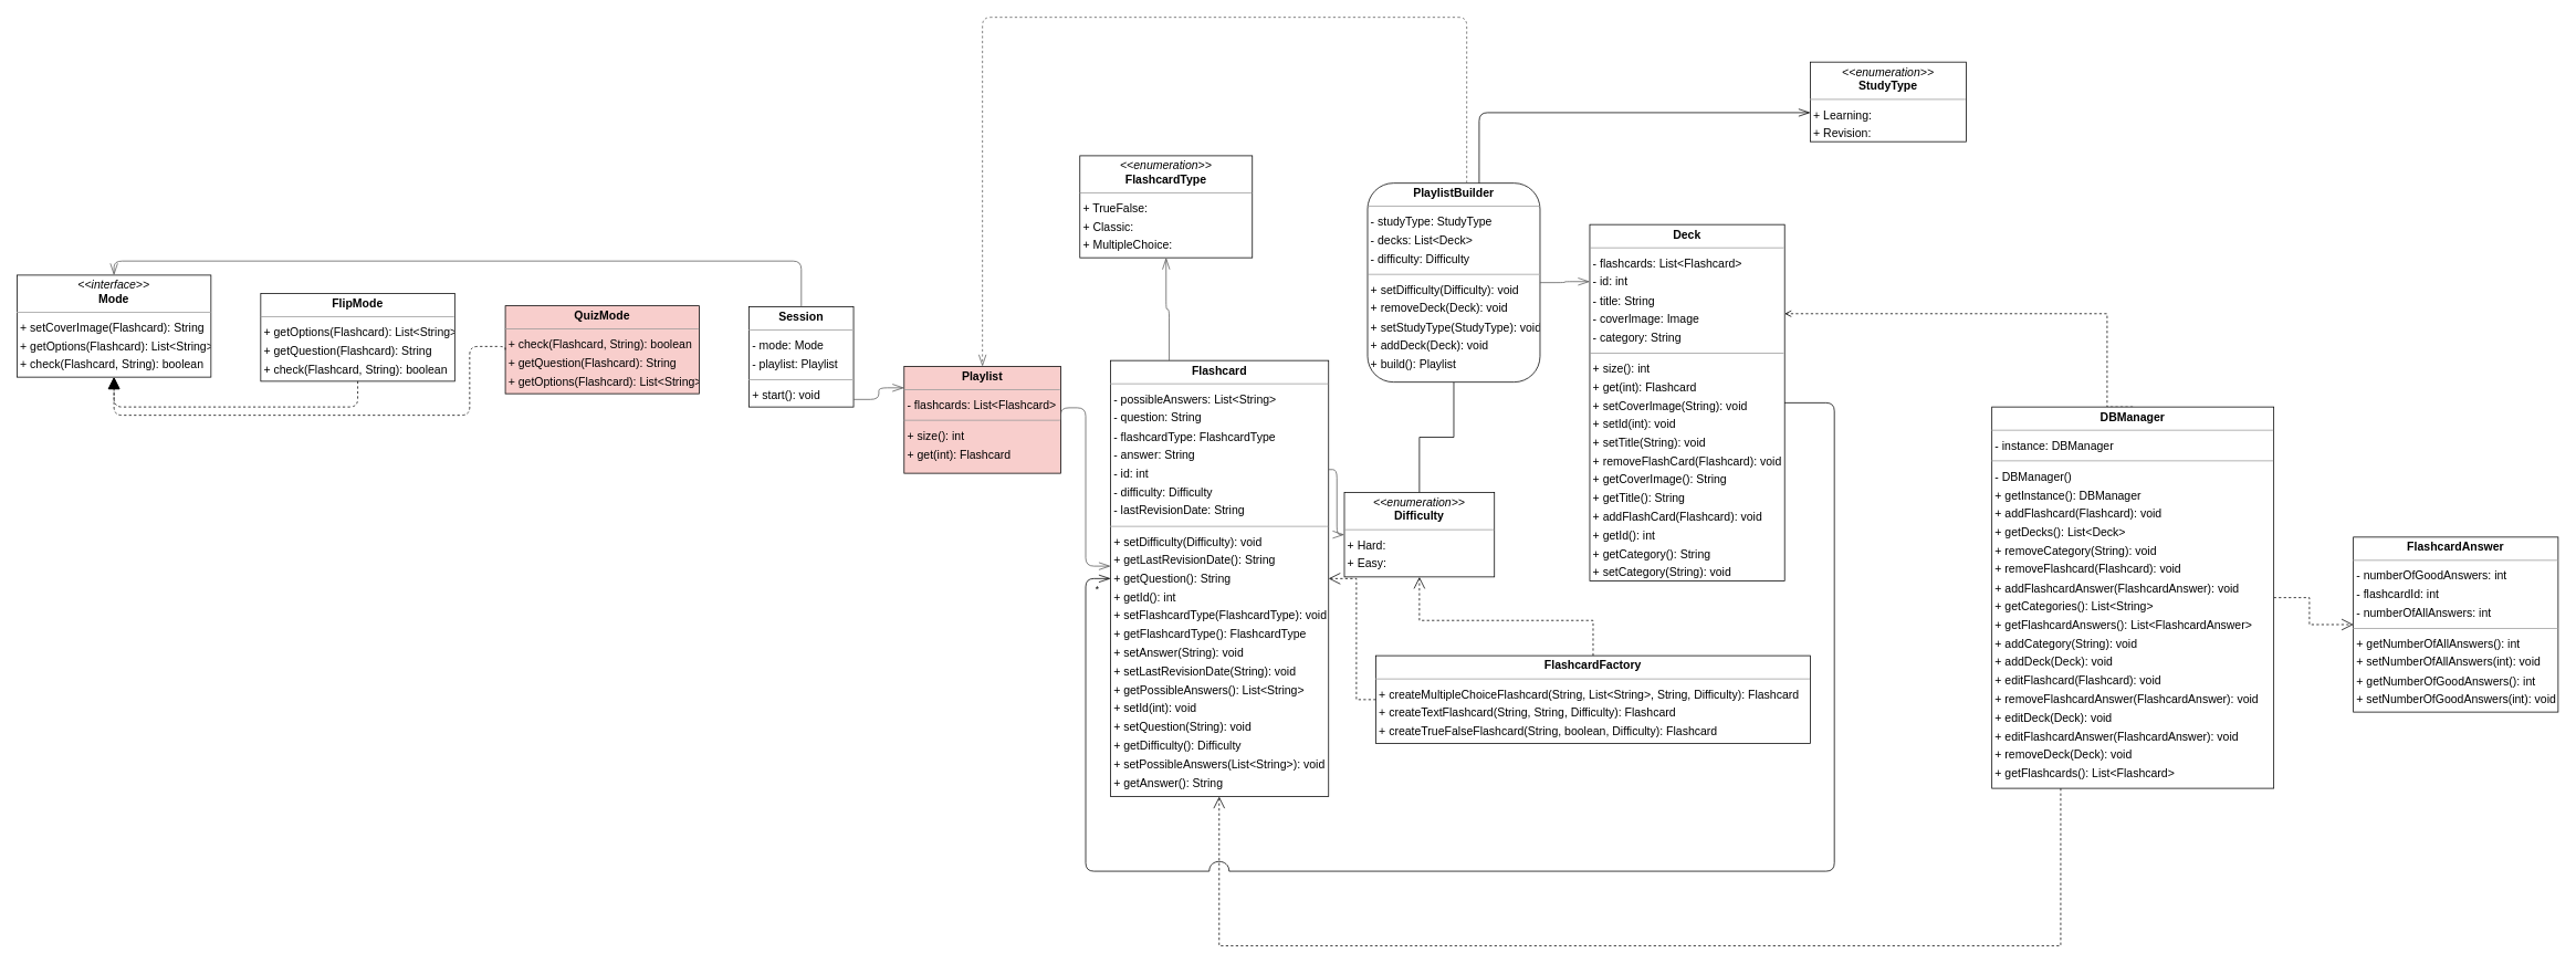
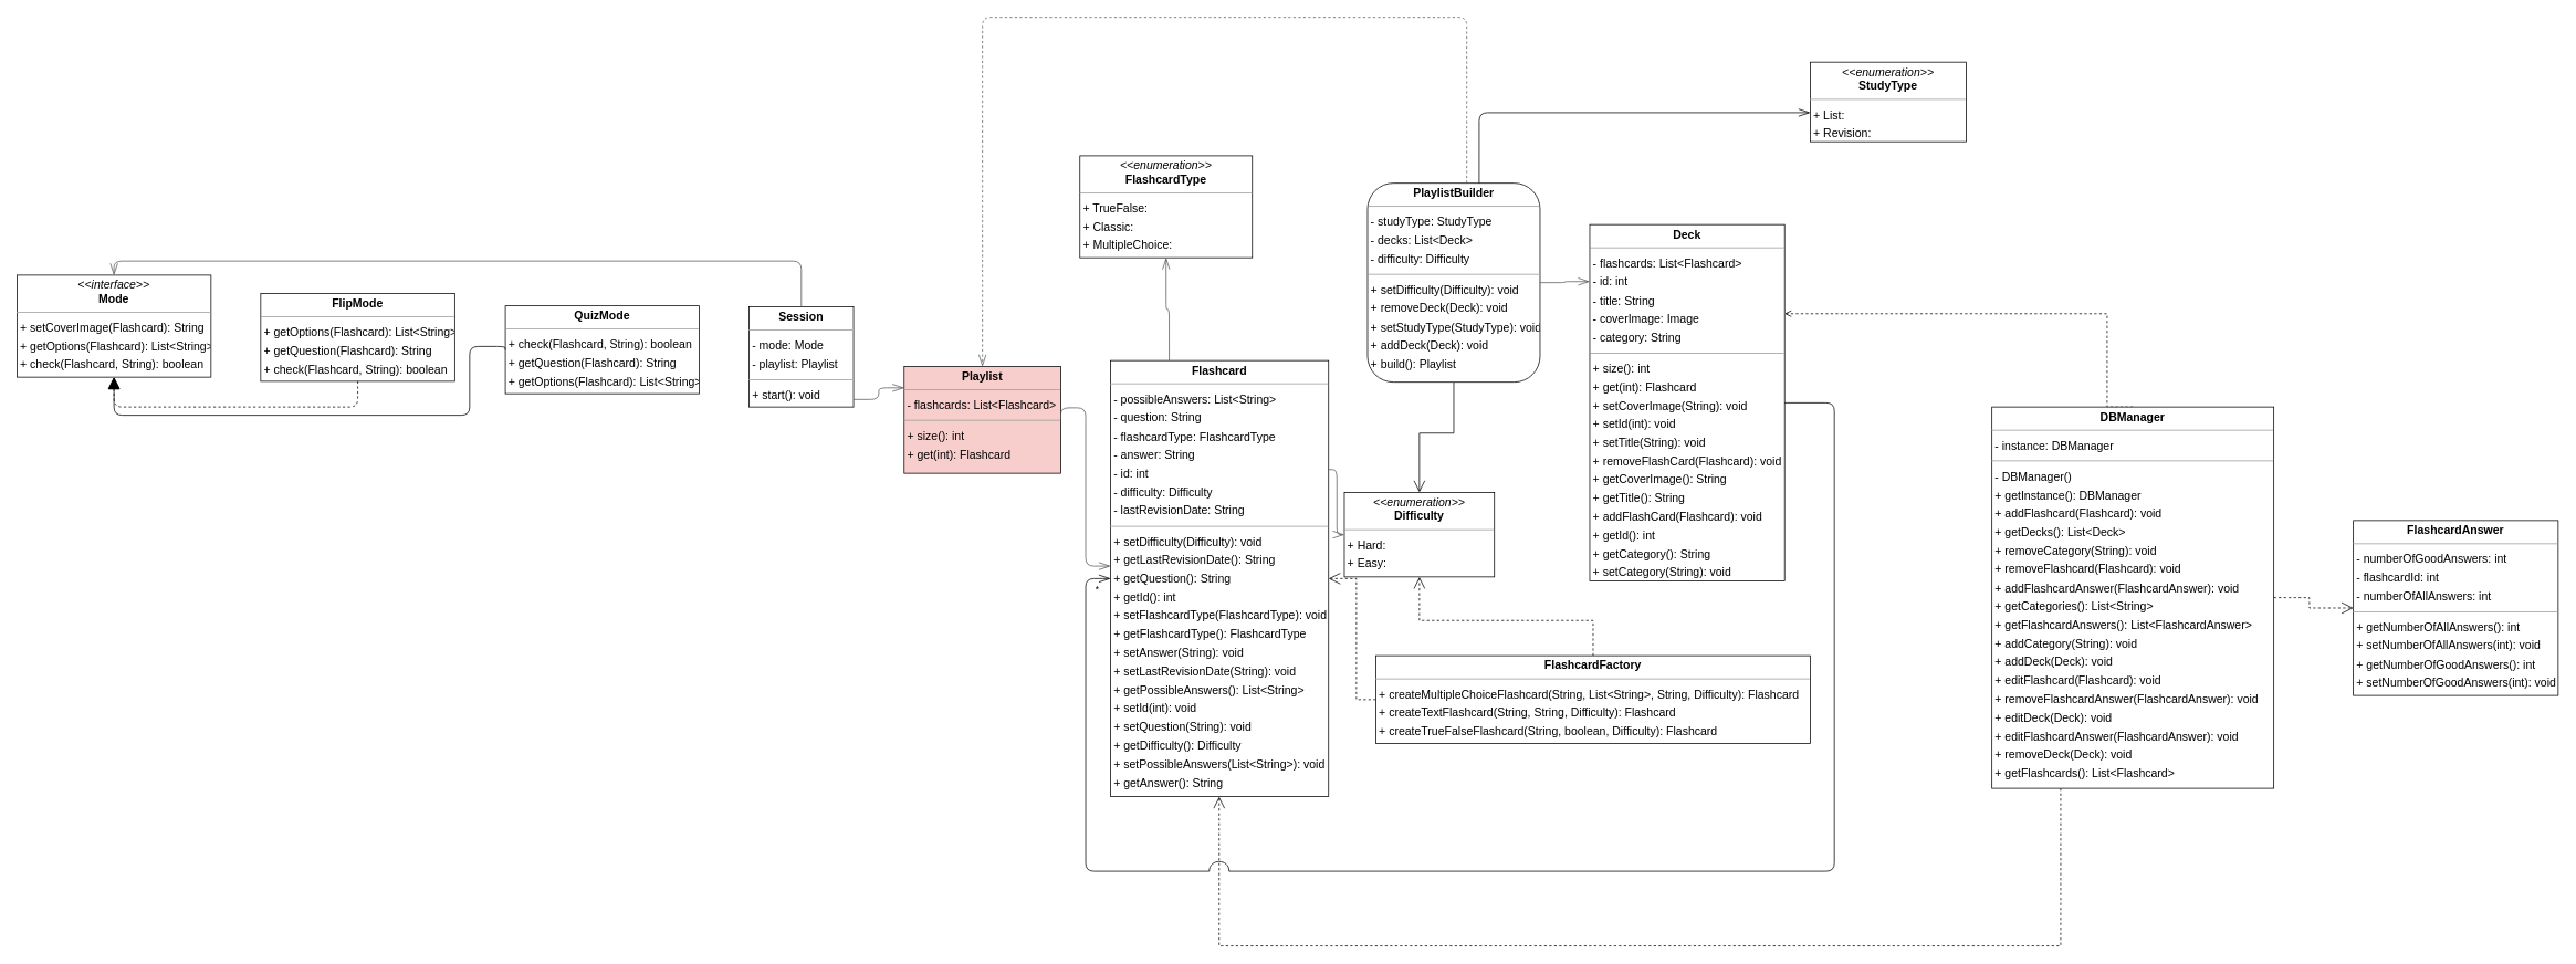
- <mxCell id="20" value="&lt;p style=&quot;margin:0px;margin-top:4px;text-align:center;&quot;&gt;&lt;i&gt;&amp;lt;&amp;lt;enumeration&amp;gt;&amp;gt;&lt;/i&gt;&lt;br/&gt;&lt;b&gt;StudyType&lt;/b&gt;&lt;/p&gt;&lt;hr size=&quot;1&quot;/&gt;&lt;p style=&quot;margin:0 0 0 4px;line-height:1.6;&quot;&gt;+ Learning: &lt;br/&gt;+ Revision: &lt;/p&gt;&lt;hr size=&quot;1&quot;/&gt;&lt;p style=&quot;margin:0 0 0 4px;line-height:1.6;&quot;&gt;+ values(): StudyType[]&lt;br/&gt;+ valueOf(String): StudyType&lt;/p&gt;" style="verticalAlign=top;align=left;overflow=fill;fontSize=14;fontFamily=Helvetica;html=1;rounded=0;shadow=0;comic=0;labelBackgroundColor=none;strokeWidth=1;" parent="1" vertex="1"><mxGeometry x="2183" y="74" width="188" height="96" as="geometry" /></mxCell>
+ <mxCell id="20" value="&lt;p style=&quot;margin:0px;margin-top:4px;text-align:center;&quot;&gt;&lt;i&gt;&amp;lt;&amp;lt;enumeration&amp;gt;&amp;gt;&lt;/i&gt;&lt;br/&gt;&lt;b&gt;StudyType&lt;/b&gt;&lt;/p&gt;&lt;hr size=&quot;1&quot;/&gt;&lt;p style=&quot;margin:0 0 0 4px;line-height:1.6;&quot;&gt;+ List: &lt;br/&gt;+ Revision: &lt;/p&gt;&lt;hr size=&quot;1&quot;/&gt;&lt;p style=&quot;margin:0 0 0 4px;line-height:1.6;&quot;&gt;+ values(): StudyType[]&lt;br/&gt;+ valueOf(String): StudyType&lt;/p&gt;" style="verticalAlign=top;align=left;overflow=fill;fontSize=14;fontFamily=Helvetica;html=1;rounded=0;shadow=0;comic=0;labelBackgroundColor=none;strokeWidth=1;" parent="1" vertex="1"><mxGeometry x="2183" y="74" width="188" height="96" as="geometry" /></mxCell>
- <mxCell id="18" value="&lt;p style=&quot;margin:0px;margin-top:4px;text-align:center;&quot;&gt;&lt;b&gt;QuizMode&lt;/b&gt;&lt;/p&gt;&lt;hr size=&quot;1&quot;/&gt;&lt;p style=&quot;margin:0 0 0 4px;line-height:1.6;&quot;&gt;+ check(Flashcard, String): boolean&lt;br/&gt;+ getQuestion(Flashcard): String&lt;br/&gt;+ getOptions(Flashcard): List&amp;lt;String&amp;gt;&lt;/p&gt;" style="verticalAlign=top;align=left;overflow=fill;fontSize=14;fontFamily=Helvetica;html=1;rounded=0;shadow=0;comic=0;labelBackgroundColor=none;strokeWidth=1;fillColor=#f8cecc;" parent="1" vertex="1"><mxGeometry x="609" y="368" width="234" height="106" as="geometry" /></mxCell>
+ <mxCell id="18" value="&lt;p style=&quot;margin:0px;margin-top:4px;text-align:center;&quot;&gt;&lt;b&gt;QuizMode&lt;/b&gt;&lt;/p&gt;&lt;hr size=&quot;1&quot;/&gt;&lt;p style=&quot;margin:0 0 0 4px;line-height:1.6;&quot;&gt;+ check(Flashcard, String): boolean&lt;br/&gt;+ getQuestion(Flashcard): String&lt;br/&gt;+ getOptions(Flashcard): List&amp;lt;String&amp;gt;&lt;/p&gt;" style="verticalAlign=top;align=left;overflow=fill;fontSize=14;fontFamily=Helvetica;html=1;rounded=0;shadow=0;comic=0;labelBackgroundColor=none;strokeWidth=1;" parent="1" vertex="1"><mxGeometry x="609" y="368" width="234" height="106" as="geometry" /></mxCell>
- <mxCell id="30" value="" style="html=1;rounded=1;edgeStyle=orthogonalEdgeStyle;dashed=1;startArrow=none;endArrow=block;endSize=12;strokeColor=#000000;exitX=0.000;exitY=0.500;exitDx=0;exitDy=0;entryX=0.500;entryY=1.000;entryDx=0;entryDy=0;" parent="1" source="18" target="14" edge="1"><mxGeometry width="50" height="50" relative="1" as="geometry"><Array as="points"><mxPoint x="609" y="417" /><mxPoint x="566" y="417" /><mxPoint x="566" y="500" /><mxPoint x="137" y="500" /></Array></mxGeometry></mxCell>
+ <mxCell id="30" value="" style="html=1;rounded=1;edgeStyle=orthogonalEdgeStyle;dashed=0;startArrow=none;endArrow=block;endSize=12;strokeColor=#000000;exitX=0.000;exitY=0.500;exitDx=0;exitDy=0;entryX=0.500;entryY=1.000;entryDx=0;entryDy=0;" parent="1" source="18" target="14" edge="1"><mxGeometry width="50" height="50" relative="1" as="geometry"><Array as="points"><mxPoint x="609" y="417" /><mxPoint x="566" y="417" /><mxPoint x="566" y="500" /><mxPoint x="137" y="500" /></Array></mxGeometry></mxCell>
- <mxCell id="16" style="edgeStyle=orthogonalEdgeStyle;rounded=0;orthogonalLoop=1;jettySize=auto;html=1;exitX=0.5;exitY=1;exitDx=0;exitDy=0;strokeColor=#000000;endArrow=none;endFill=0;endSize=12;" parent="1" source="17" target="6" edge="1"><mxGeometry relative="1" as="geometry" /></mxCell>
+ <mxCell id="16" style="edgeStyle=orthogonalEdgeStyle;rounded=0;orthogonalLoop=1;jettySize=auto;html=1;exitX=0.5;exitY=1;exitDx=0;exitDy=0;strokeColor=#000000;endArrow=open;endFill=0;endSize=12;" parent="1" source="17" target="6" edge="1"><mxGeometry relative="1" as="geometry" /></mxCell>
- <mxCell id="8" value="&lt;p style=&quot;margin:0px;margin-top:4px;text-align:center;&quot;&gt;&lt;b&gt;FlashcardAnswer&lt;/b&gt;&lt;/p&gt;&lt;hr size=&quot;1&quot;/&gt;&lt;p style=&quot;margin:0 0 0 4px;line-height:1.6;&quot;&gt;- numberOfGoodAnswers: int&lt;br/&gt;- flashcardId: int&lt;br/&gt;- numberOfAllAnswers: int&lt;/p&gt;&lt;hr size=&quot;1&quot;/&gt;&lt;p style=&quot;margin:0 0 0 4px;line-height:1.6;&quot;&gt;+ getNumberOfAllAnswers(): int&lt;br/&gt;+ setNumberOfAllAnswers(int): void&lt;br/&gt;+ getNumberOfGoodAnswers(): int&lt;br/&gt;+ setNumberOfGoodAnswers(int): void&lt;/p&gt;" style="verticalAlign=top;align=left;overflow=fill;fontSize=14;fontFamily=Helvetica;html=1;rounded=0;shadow=0;comic=0;labelBackgroundColor=none;strokeWidth=1;" parent="1" vertex="1"><mxGeometry x="2838" y="647" width="247" height="211" as="geometry" /></mxCell>
+ <mxCell id="8" value="&lt;p style=&quot;margin:0px;margin-top:4px;text-align:center;&quot;&gt;&lt;b&gt;FlashcardAnswer&lt;/b&gt;&lt;/p&gt;&lt;hr size=&quot;1&quot;/&gt;&lt;p style=&quot;margin:0 0 0 4px;line-height:1.6;&quot;&gt;- numberOfGoodAnswers: int&lt;br/&gt;- flashcardId: int&lt;br/&gt;- numberOfAllAnswers: int&lt;/p&gt;&lt;hr size=&quot;1&quot;/&gt;&lt;p style=&quot;margin:0 0 0 4px;line-height:1.6;&quot;&gt;+ getNumberOfAllAnswers(): int&lt;br/&gt;+ setNumberOfAllAnswers(int): void&lt;br/&gt;+ getNumberOfGoodAnswers(): int&lt;br/&gt;+ setNumberOfGoodAnswers(int): void&lt;/p&gt;" style="verticalAlign=top;align=left;overflow=fill;fontSize=14;fontFamily=Helvetica;html=1;rounded=0;shadow=0;comic=0;labelBackgroundColor=none;strokeWidth=1;" parent="1" vertex="1"><mxGeometry x="2838" y="627" width="247" height="211" as="geometry" /></mxCell>
